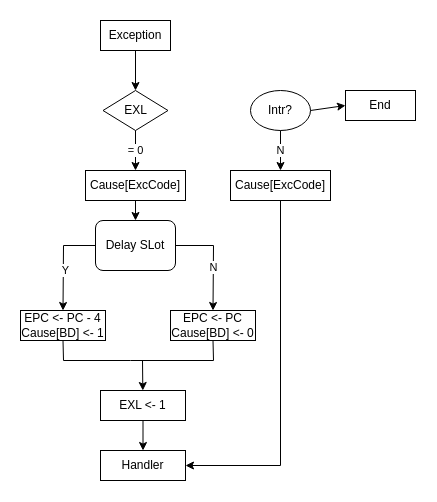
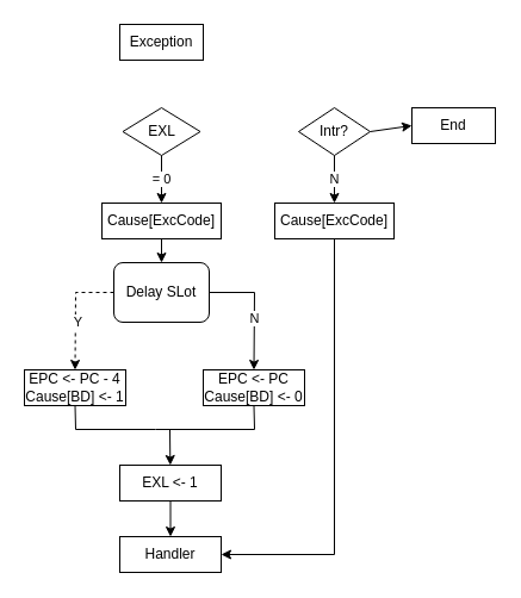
- <mxCell id="4" value="" style="endArrow=classic;html=1;exitX=0.5;exitY=1;exitDx=0;exitDy=0;" edge="1" parent="1" source="2" target="3"><mxGeometry width="50" height="50" relative="1" as="geometry"><mxPoint x="160" y="220" as="sourcePoint" /><mxPoint x="210" y="170" as="targetPoint" /></mxGeometry></mxCell>
- <mxCell id="18" value="Intr?" style="ellipse;whiteSpace=wrap;html=1;" vertex="1" parent="1"><mxGeometry x="250" y="90" width="60" height="40" as="geometry" /></mxCell>
+ <mxCell id="18" value="Intr?" style="rhombus;whiteSpace=wrap;html=1;" vertex="1" parent="1"><mxGeometry x="250" y="90" width="60" height="40" as="geometry" /></mxCell>
- <mxCell id="12" value="" style="endArrow=classic;html=1;exitX=0;exitY=0.5;exitDx=0;exitDy=0;entryX=0.5;entryY=0;entryDx=0;entryDy=0;rounded=0;" edge="1" parent="1" source="7" target="6"><mxGeometry width="50" height="50" relative="1" as="geometry"><mxPoint x="200" y="290" as="sourcePoint" /><mxPoint x="250" y="240" as="targetPoint" /><Array as="points"><mxPoint x="63" y="245" /></Array></mxGeometry></mxCell>
+ <mxCell id="12" value="" style="endArrow=classic;html=1;exitX=0;exitY=0.5;exitDx=0;exitDy=0;entryX=0.5;entryY=0;entryDx=0;entryDy=0;rounded=0;dashed=1;" edge="1" parent="1" source="7" target="6"><mxGeometry width="50" height="50" relative="1" as="geometry"><mxPoint x="200" y="290" as="sourcePoint" /><mxPoint x="250" y="240" as="targetPoint" /><Array as="points"><mxPoint x="63" y="245" /></Array></mxGeometry></mxCell>
